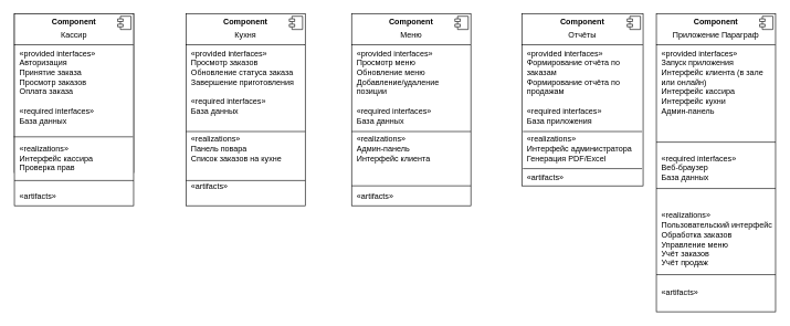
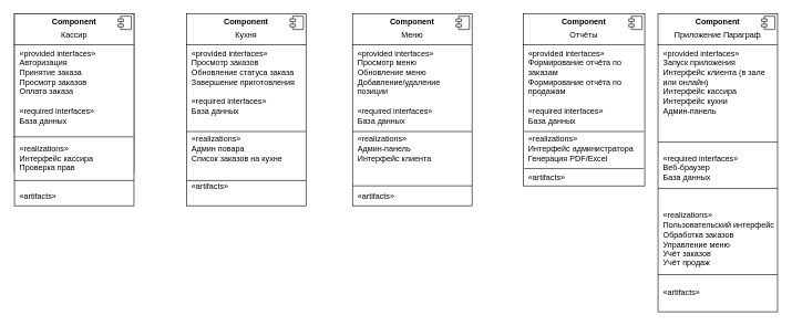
- <mxCell id="4" value="&lt;p style=&quot;margin:0px;margin-top:6px;text-align:center;&quot;&gt;&lt;b&gt;Component&lt;/b&gt;&lt;/p&gt;&lt;p style=&quot;margin:0px;margin-top:6px;text-align:center;&quot;&gt;Кухня&lt;/p&gt;&lt;hr size=&quot;1&quot; style=&quot;border-style:solid;&quot;&gt;&lt;p style=&quot;margin:0px;margin-left:8px;&quot;&gt;«provided interfaces» Просмотр заказов Обновление статуса заказа Завершение приготовления&lt;/p&gt;&lt;p style=&quot;margin:0px;margin-left:8px;&quot;&gt;&lt;span style=&quot;background-color: transparent; color: light-dark(rgb(0, 0, 0), rgb(255, 255, 255));&quot;&gt;&lt;br&gt;«required interfaces»&amp;nbsp;&lt;/span&gt;&lt;/p&gt;&lt;p style=&quot;margin:0px;margin-left:8px;&quot;&gt;База данных&lt;/p&gt;&lt;p style=&quot;margin:0px;margin-left:8px;&quot;&gt;&lt;br&gt;&lt;br&gt;&lt;/p&gt;&lt;p style=&quot;margin:0px;margin-left:8px;&quot;&gt;&lt;span class=&quot;hljs-operator&quot;&gt;«&lt;/span&gt;realizations&lt;span class=&quot;hljs-operator&quot;&gt;»&lt;br&gt;&lt;/span&gt;&lt;/p&gt;&lt;p style=&quot;margin:0px;margin-left:8px;&quot;&gt;Панель повара&amp;nbsp;&lt;/p&gt;&lt;p style=&quot;margin:0px;margin-left:8px;&quot;&gt;Список заказов на кухне&lt;/p&gt;&lt;p style=&quot;margin:0px;margin-left:8px;&quot;&gt;&lt;br&gt;&lt;/p&gt;&lt;p style=&quot;margin:0px;margin-left:8px;&quot;&gt;&lt;br&gt;&lt;/p&gt;&lt;p style=&quot;margin:0px;margin-left:8px;&quot;&gt;&lt;span style=&quot;background-color: initial;&quot; class=&quot;hljs-operator&quot;&gt;«&lt;/span&gt;&lt;span style=&quot;background-color: initial;&quot;&gt;artifacts&lt;/span&gt;&lt;span style=&quot;background-color: initial;&quot; class=&quot;hljs-operator&quot;&gt;»&lt;/span&gt;&lt;br&gt;&lt;/p&gt;" style="align=left;overflow=fill;html=1;dropTarget=0;whiteSpace=wrap;" parent="1" vertex="1"><mxGeometry x="280" y="20" width="180" height="290" as="geometry" /></mxCell>
+ <mxCell id="4" value="&lt;p style=&quot;margin:0px;margin-top:6px;text-align:center;&quot;&gt;&lt;b&gt;Component&lt;/b&gt;&lt;/p&gt;&lt;p style=&quot;margin:0px;margin-top:6px;text-align:center;&quot;&gt;Кухня&lt;/p&gt;&lt;hr size=&quot;1&quot; style=&quot;border-style:solid;&quot;&gt;&lt;p style=&quot;margin:0px;margin-left:8px;&quot;&gt;«provided interfaces» Просмотр заказов Обновление статуса заказа Завершение приготовления&lt;/p&gt;&lt;p style=&quot;margin:0px;margin-left:8px;&quot;&gt;&lt;span style=&quot;background-color: transparent; color: light-dark(rgb(0, 0, 0), rgb(255, 255, 255));&quot;&gt;&lt;br&gt;«required interfaces»&amp;nbsp;&lt;/span&gt;&lt;/p&gt;&lt;p style=&quot;margin:0px;margin-left:8px;&quot;&gt;База данных&lt;/p&gt;&lt;p style=&quot;margin:0px;margin-left:8px;&quot;&gt;&lt;br&gt;&lt;br&gt;&lt;/p&gt;&lt;p style=&quot;margin:0px;margin-left:8px;&quot;&gt;&lt;span class=&quot;hljs-operator&quot;&gt;«&lt;/span&gt;realizations&lt;span class=&quot;hljs-operator&quot;&gt;»&lt;br&gt;&lt;/span&gt;&lt;/p&gt;&lt;p style=&quot;margin:0px;margin-left:8px;&quot;&gt;Админ повара&amp;nbsp;&lt;/p&gt;&lt;p style=&quot;margin:0px;margin-left:8px;&quot;&gt;Список заказов на кухне&lt;/p&gt;&lt;p style=&quot;margin:0px;margin-left:8px;&quot;&gt;&lt;br&gt;&lt;/p&gt;&lt;p style=&quot;margin:0px;margin-left:8px;&quot;&gt;&lt;br&gt;&lt;/p&gt;&lt;p style=&quot;margin:0px;margin-left:8px;&quot;&gt;&lt;span style=&quot;background-color: initial;&quot; class=&quot;hljs-operator&quot;&gt;«&lt;/span&gt;&lt;span style=&quot;background-color: initial;&quot;&gt;artifacts&lt;/span&gt;&lt;span style=&quot;background-color: initial;&quot; class=&quot;hljs-operator&quot;&gt;»&lt;/span&gt;&lt;br&gt;&lt;/p&gt;" style="align=left;overflow=fill;html=1;dropTarget=0;whiteSpace=wrap;" parent="1" vertex="1"><mxGeometry x="280" y="20" width="180" height="290" as="geometry" /></mxCell>
- <mxCell id="8" value="&lt;p style=&quot;margin:0px;margin-top:6px;text-align:center;&quot;&gt;&lt;b&gt;Component&lt;/b&gt;&lt;/p&gt;&lt;p style=&quot;margin:0px;margin-top:6px;text-align:center;&quot;&gt; Отчёты&lt;/p&gt;&lt;hr size=&quot;1&quot; style=&quot;border-style:solid;&quot;&gt;&lt;p style=&quot;margin:0px;margin-left:8px;&quot;&gt;«provided interfaces»&lt;/p&gt;&lt;p style=&quot;margin:0px;margin-left:8px;&quot;&gt;Формирование отчёта по заказам&amp;nbsp;&lt;/p&gt;&lt;p style=&quot;margin:0px;margin-left:8px;&quot;&gt;Формирование отчёта по продажам&amp;nbsp;&lt;/p&gt;&lt;p style=&quot;margin:0px;margin-left:8px;&quot;&gt;&lt;br&gt;&lt;/p&gt;&lt;p style=&quot;margin:0px;margin-left:8px;&quot;&gt;«required interfaces»&amp;nbsp;&lt;/p&gt;&lt;p style=&quot;margin:0px;margin-left:8px;&quot;&gt;База приложения&amp;nbsp;&lt;/p&gt;&lt;p style=&quot;margin:0px;margin-left:8px;&quot;&gt;&lt;br&gt;&lt;/p&gt;&lt;p style=&quot;margin:0px;margin-left:8px;&quot;&gt;«realizations»&lt;/p&gt;&lt;p style=&quot;margin:0px;margin-left:8px;&quot;&gt;Интерфейс администратора&lt;/p&gt;&lt;p style=&quot;margin:0px;margin-left:8px;&quot;&gt;Генерация PDF/Excel&lt;/p&gt;&lt;p style=&quot;margin:0px;margin-left:8px;&quot;&gt;&amp;nbsp;&amp;nbsp;&lt;/p&gt;&lt;p style=&quot;margin:0px;margin-left:8px;&quot;&gt;&lt;span style=&quot;background-color: initial;&quot; class=&quot;hljs-operator&quot;&gt;«&lt;/span&gt;&lt;span style=&quot;background-color: initial;&quot;&gt;artifacts&lt;/span&gt;&lt;span style=&quot;background-color: initial;&quot; class=&quot;hljs-operator&quot;&gt;»&lt;/span&gt;&lt;br&gt;&lt;/p&gt;" style="align=left;overflow=fill;html=1;dropTarget=0;whiteSpace=wrap;" parent="1" vertex="1"><mxGeometry x="787" y="20" width="183" height="260" as="geometry" /></mxCell>
+ <mxCell id="8" value="&lt;p style=&quot;margin:0px;margin-top:6px;text-align:center;&quot;&gt;&lt;b&gt;Component&lt;/b&gt;&lt;/p&gt;&lt;p style=&quot;margin:0px;margin-top:6px;text-align:center;&quot;&gt; Отчёты&lt;/p&gt;&lt;hr size=&quot;1&quot; style=&quot;border-style:solid;&quot;&gt;&lt;p style=&quot;margin:0px;margin-left:8px;&quot;&gt;«provided interfaces»&lt;/p&gt;&lt;p style=&quot;margin:0px;margin-left:8px;&quot;&gt;Формирование отчёта по заказам&amp;nbsp;&lt;/p&gt;&lt;p style=&quot;margin:0px;margin-left:8px;&quot;&gt;Формирование отчёта по продажам&amp;nbsp;&lt;/p&gt;&lt;p style=&quot;margin:0px;margin-left:8px;&quot;&gt;&lt;br&gt;&lt;/p&gt;&lt;p style=&quot;margin:0px;margin-left:8px;&quot;&gt;«required interfaces»&amp;nbsp;&lt;/p&gt;&lt;p style=&quot;margin:0px;margin-left:8px;&quot;&gt;База данных&amp;nbsp;&lt;/p&gt;&lt;p style=&quot;margin:0px;margin-left:8px;&quot;&gt;&lt;br&gt;&lt;/p&gt;&lt;p style=&quot;margin:0px;margin-left:8px;&quot;&gt;«realizations»&lt;/p&gt;&lt;p style=&quot;margin:0px;margin-left:8px;&quot;&gt;Интерфейс администратора&lt;/p&gt;&lt;p style=&quot;margin:0px;margin-left:8px;&quot;&gt;Генерация PDF/Excel&lt;/p&gt;&lt;p style=&quot;margin:0px;margin-left:8px;&quot;&gt;&amp;nbsp;&amp;nbsp;&lt;/p&gt;&lt;p style=&quot;margin:0px;margin-left:8px;&quot;&gt;&lt;span style=&quot;background-color: initial;&quot; class=&quot;hljs-operator&quot;&gt;«&lt;/span&gt;&lt;span style=&quot;background-color: initial;&quot;&gt;artifacts&lt;/span&gt;&lt;span style=&quot;background-color: initial;&quot; class=&quot;hljs-operator&quot;&gt;»&lt;/span&gt;&lt;br&gt;&lt;/p&gt;" style="align=left;overflow=fill;html=1;dropTarget=0;whiteSpace=wrap;" parent="1" vertex="1"><mxGeometry x="787" y="20" width="183" height="260" as="geometry" /></mxCell>
